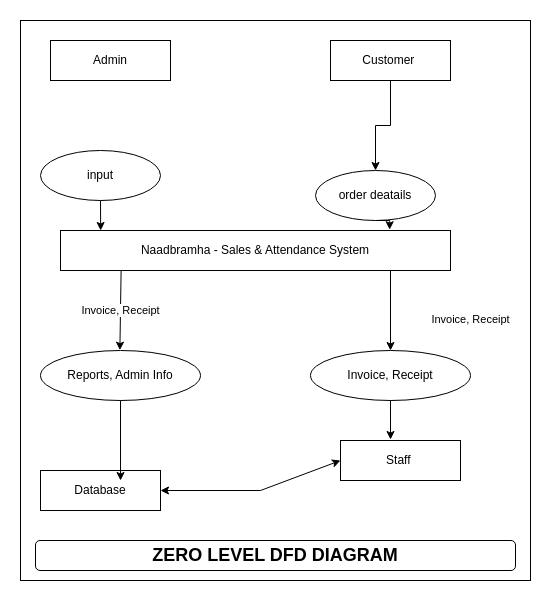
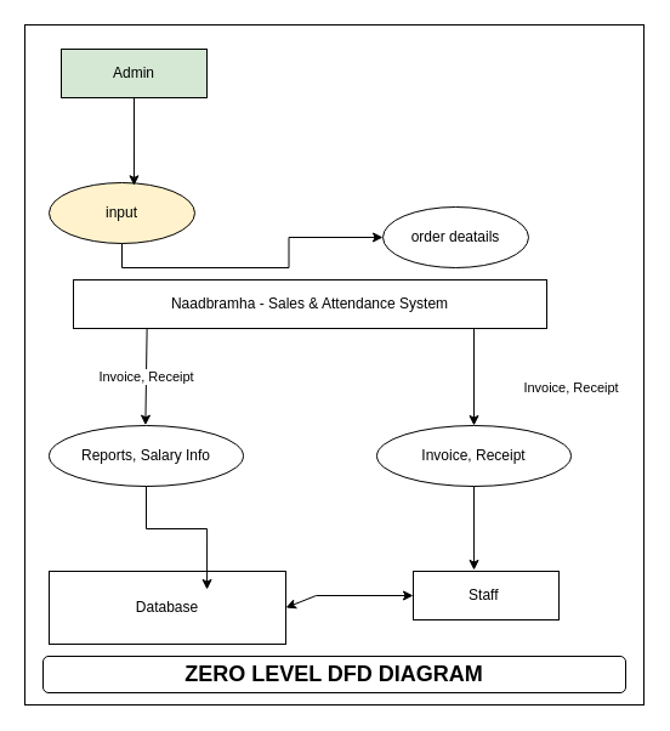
- <mxCell id="3" value="Admin" style="rounded=0;whiteSpace=wrap;html=1;" vertex="1" parent="1"><mxGeometry x="50" y="40" width="120" height="40" as="geometry" /></mxCell>
+ <mxCell id="3" value="Admin" style="rounded=0;whiteSpace=wrap;html=1;fillColor=#d5e8d4;" vertex="1" parent="1"><mxGeometry x="50" y="40" width="120" height="40" as="geometry" /></mxCell>
- <mxCell id="5" value="Customer&amp;nbsp;" style="rounded=0;whiteSpace=wrap;html=1;" vertex="1" parent="1"><mxGeometry x="330" y="40" width="120" height="40" as="geometry" /></mxCell>
+ <mxCell id="9" style="edgeStyle=orthogonalEdgeStyle;rounded=0;orthogonalLoop=1;jettySize=auto;html=1;exitX=0.5;exitY=1;exitDx=0;exitDy=0;entryX=0.583;entryY=0.047;entryDx=0;entryDy=0;entryPerimeter=0;" edge="1" parent="1" source="3" target="6"><mxGeometry relative="1" as="geometry" /></mxCell>
- <mxCell id="4" style="edgeStyle=orthogonalEdgeStyle;rounded=0;orthogonalLoop=1;jettySize=auto;html=1;exitX=0.5;exitY=1;exitDx=0;exitDy=0;entryX=0.5;entryY=0;entryDx=0;entryDy=0;" edge="1" parent="1" source="5" target="8"><mxGeometry relative="1" as="geometry" /></mxCell>
- <mxCell id="6" value="input" style="ellipse;whiteSpace=wrap;html=1;" vertex="1" parent="1"><mxGeometry x="40" y="150" width="120" height="50" as="geometry" /></mxCell>
+ <mxCell id="6" value="input" style="ellipse;whiteSpace=wrap;html=1;fillColor=#fff2cc;" vertex="1" parent="1"><mxGeometry x="40" y="150" width="120" height="50" as="geometry" /></mxCell>
- <mxCell id="10" style="edgeStyle=orthogonalEdgeStyle;rounded=0;orthogonalLoop=1;jettySize=auto;html=1;exitX=0.5;exitY=1;exitDx=0;exitDy=0;entryX=0.103;entryY=0;entryDx=0;entryDy=0;entryPerimeter=0;" edge="1" parent="1" source="6" target="7"><mxGeometry relative="1" as="geometry" /></mxCell>
+ <mxCell id="10" style="edgeStyle=orthogonalEdgeStyle;rounded=0;orthogonalLoop=1;jettySize=auto;html=1;exitX=0.5;exitY=1;exitDx=0;exitDy=0;" edge="1" parent="1" source="6" target="8"><mxGeometry relative="1" as="geometry" /></mxCell>
- <mxCell id="11" style="edgeStyle=orthogonalEdgeStyle;rounded=0;orthogonalLoop=1;jettySize=auto;html=1;exitX=0.5;exitY=1;exitDx=0;exitDy=0;entryX=0.844;entryY=-0.02;entryDx=0;entryDy=0;entryPerimeter=0;" edge="1" parent="1" source="8" target="7"><mxGeometry relative="1" as="geometry" /></mxCell>
- <mxCell id="14" value="Reports, Admin Info" style="ellipse;whiteSpace=wrap;html=1;" vertex="1" parent="1"><mxGeometry x="40" y="350" width="160" height="50" as="geometry" /></mxCell>
+ <mxCell id="14" value="Reports, Salary Info" style="ellipse;whiteSpace=wrap;html=1;" vertex="1" parent="1"><mxGeometry x="40" y="350" width="160" height="50" as="geometry" /></mxCell>
- <mxCell id="13" value="Staff&amp;nbsp;" style="rounded=0;whiteSpace=wrap;html=1;" vertex="1" parent="1"><mxGeometry x="340" y="440" width="120" height="40" as="geometry" /></mxCell>
+ <mxCell id="13" value="Staff&amp;nbsp;" style="rounded=0;whiteSpace=wrap;html=1;" vertex="1" parent="1"><mxGeometry x="340" y="470" width="120" height="40" as="geometry" /></mxCell>
- <mxCell id="12" value="Database" style="rounded=0;whiteSpace=wrap;html=1;" vertex="1" parent="1"><mxGeometry x="40" y="470" width="120" height="40" as="geometry" /></mxCell>
+ <mxCell id="12" value="Database" style="rounded=0;whiteSpace=wrap;html=1;" vertex="1" parent="1"><mxGeometry x="40" y="470" width="195" height="60" as="geometry" /></mxCell>
